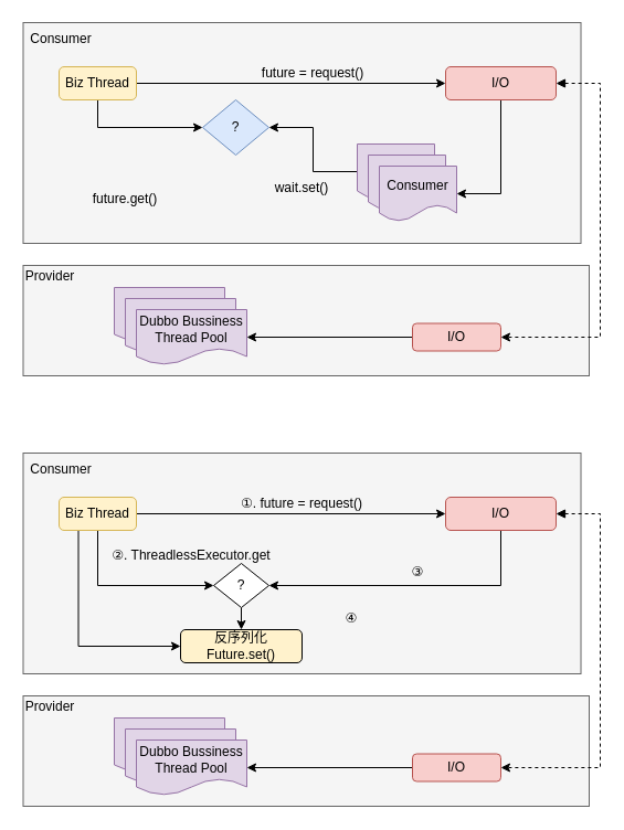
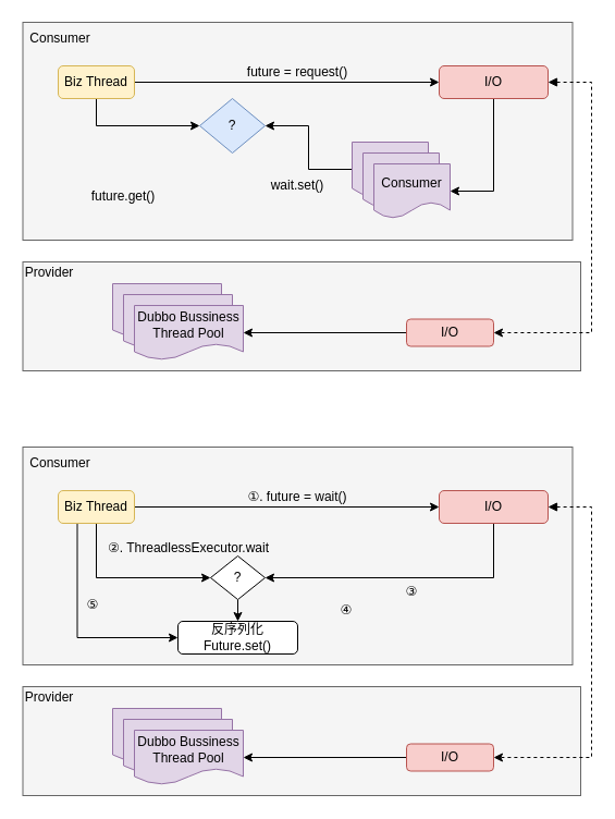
- <mxCell id="11" value="future = request()" style="text;html=1;strokeColor=none;fillColor=none;align=center;verticalAlign=middle;whiteSpace=wrap;rounded=0;" vertex="1" parent="1"><mxGeometry x="223" y="56" width="120" height="20" as="geometry" /></mxCell>
+ <mxCell id="11" value="future = request()" style="text;html=1;strokeColor=none;fillColor=none;align=center;verticalAlign=middle;whiteSpace=wrap;rounded=0;" vertex="1" parent="1"><mxGeometry x="213" y="56" width="120" height="20" as="geometry" /></mxCell>
- <mxCell id="35" value="①. future = request()" style="text;html=1;strokeColor=none;fillColor=none;align=center;verticalAlign=middle;whiteSpace=wrap;rounded=0;" vertex="1" parent="1"><mxGeometry x="213" y="446" width="120" height="20" as="geometry" /></mxCell>
+ <mxCell id="35" value="①. future = wait()" style="text;html=1;strokeColor=none;fillColor=none;align=center;verticalAlign=middle;whiteSpace=wrap;rounded=0;" vertex="1" parent="1"><mxGeometry x="213" y="446" width="120" height="20" as="geometry" /></mxCell>
- <mxCell id="44" value="②. ThreadlessExecutor.get" style="text;html=1;strokeColor=none;fillColor=none;align=center;verticalAlign=middle;whiteSpace=wrap;rounded=0;" vertex="1" parent="1"><mxGeometry x="88" y="490" width="170" height="25" as="geometry" /></mxCell>
+ <mxCell id="44" value="②. ThreadlessExecutor.wait" style="text;html=1;strokeColor=none;fillColor=none;align=center;verticalAlign=middle;whiteSpace=wrap;rounded=0;" vertex="1" parent="1"><mxGeometry x="88" y="490" width="170" height="25" as="geometry" /></mxCell>
- <mxCell id="45" value="③" style="text;html=1;strokeColor=none;fillColor=none;align=center;verticalAlign=middle;whiteSpace=wrap;rounded=0;" vertex="1" parent="1"><mxGeometry x="358" y="508" width="40" height="20" as="geometry" /></mxCell>
+ <mxCell id="45" value="③" style="text;html=1;strokeColor=none;fillColor=none;align=center;verticalAlign=middle;whiteSpace=wrap;rounded=0;" vertex="1" parent="1"><mxGeometry x="358" y="533" width="40" height="20" as="geometry" /></mxCell>
+ <mxCell id="48" value="⑤" style="text;html=1;strokeColor=none;fillColor=none;align=center;verticalAlign=middle;whiteSpace=wrap;rounded=0;" vertex="1" parent="1"><mxGeometry x="65" y="545" width="40" height="20" as="geometry" /></mxCell>
- <mxCell id="46" value="反序列化 Future.set()" style="rounded=1;whiteSpace=wrap;html=1;fillColor=#fff2cc;" vertex="1" parent="1"><mxGeometry x="163" y="570" width="110" height="30" as="geometry" /></mxCell>
+ <mxCell id="46" value="反序列化 Future.set()" style="rounded=1;whiteSpace=wrap;html=1;" vertex="1" parent="1"><mxGeometry x="163" y="570" width="110" height="30" as="geometry" /></mxCell>
